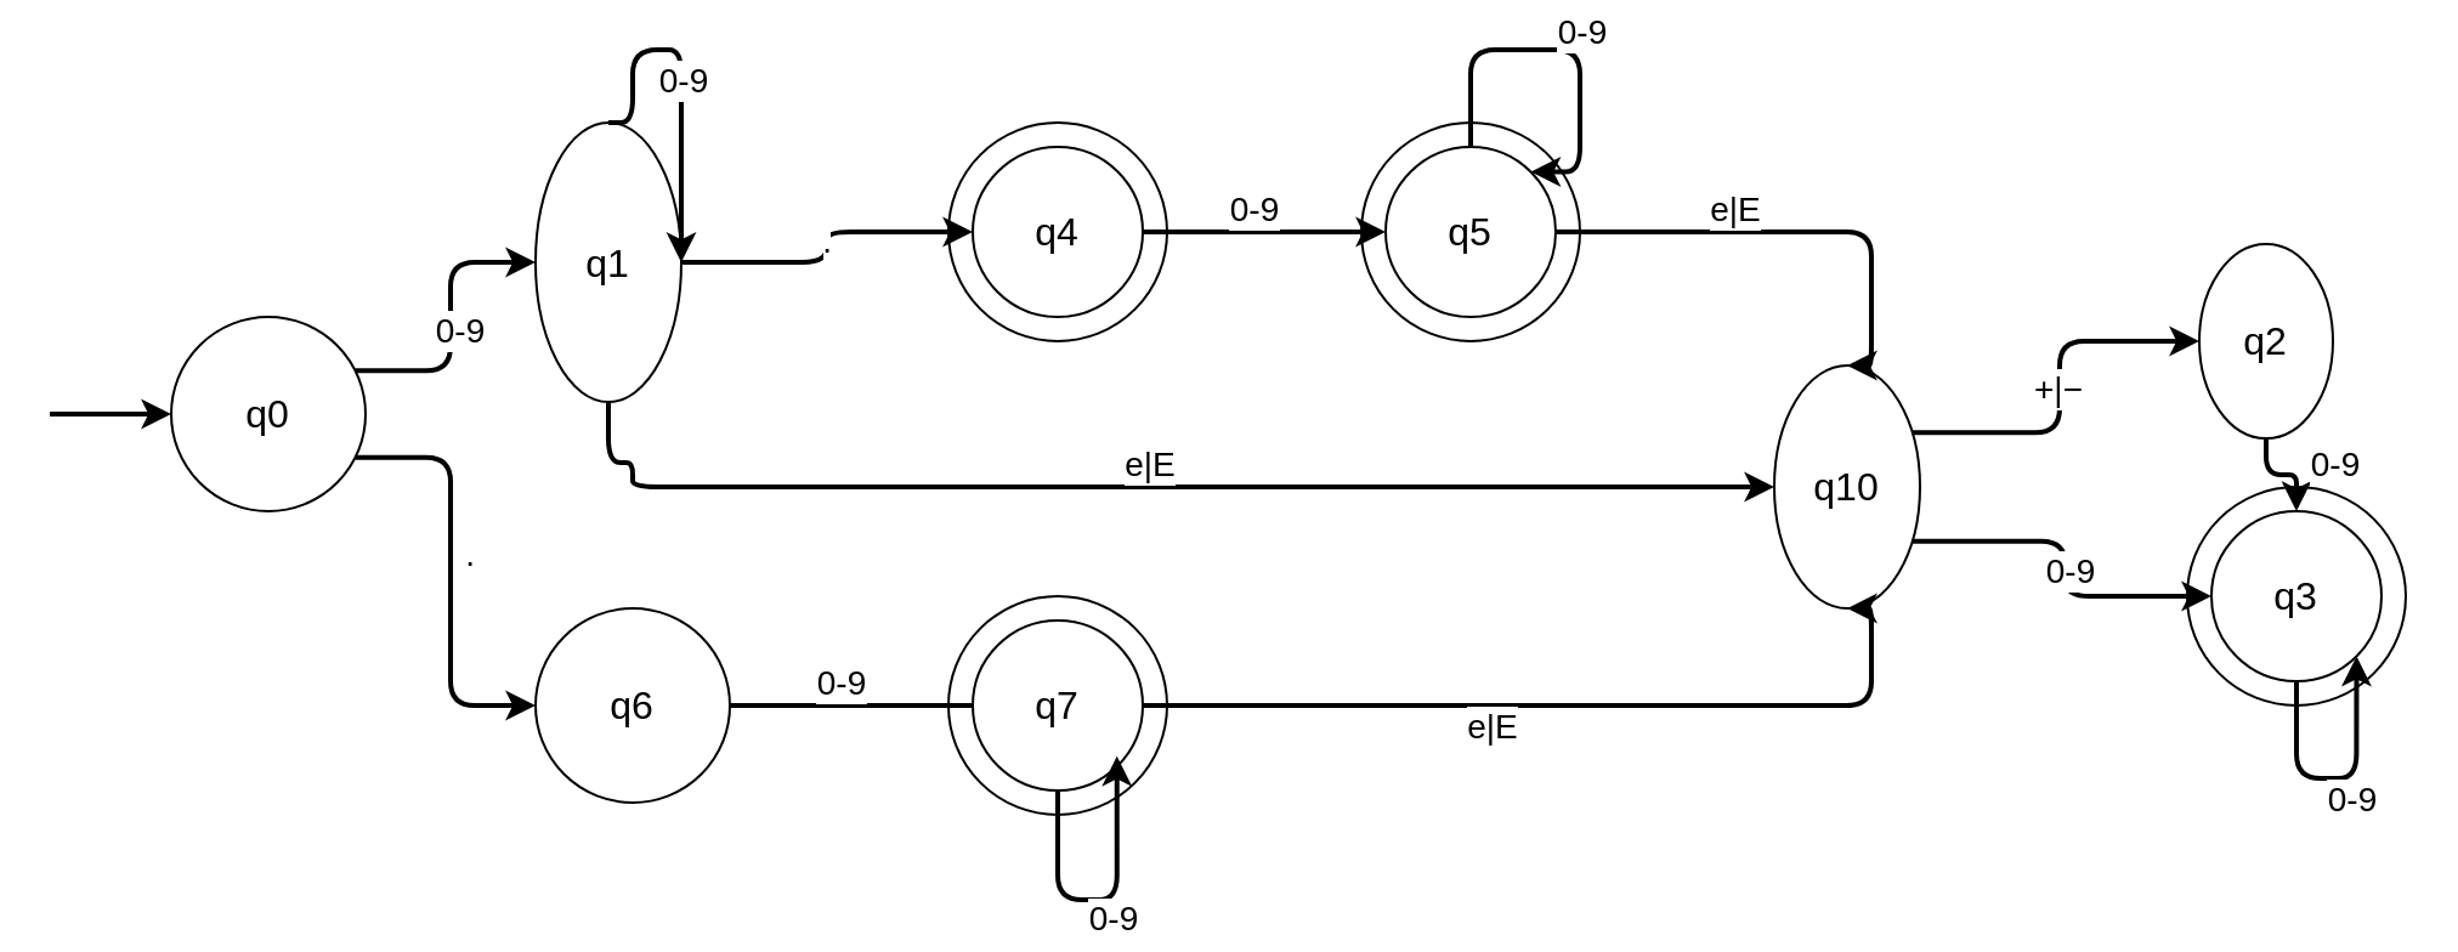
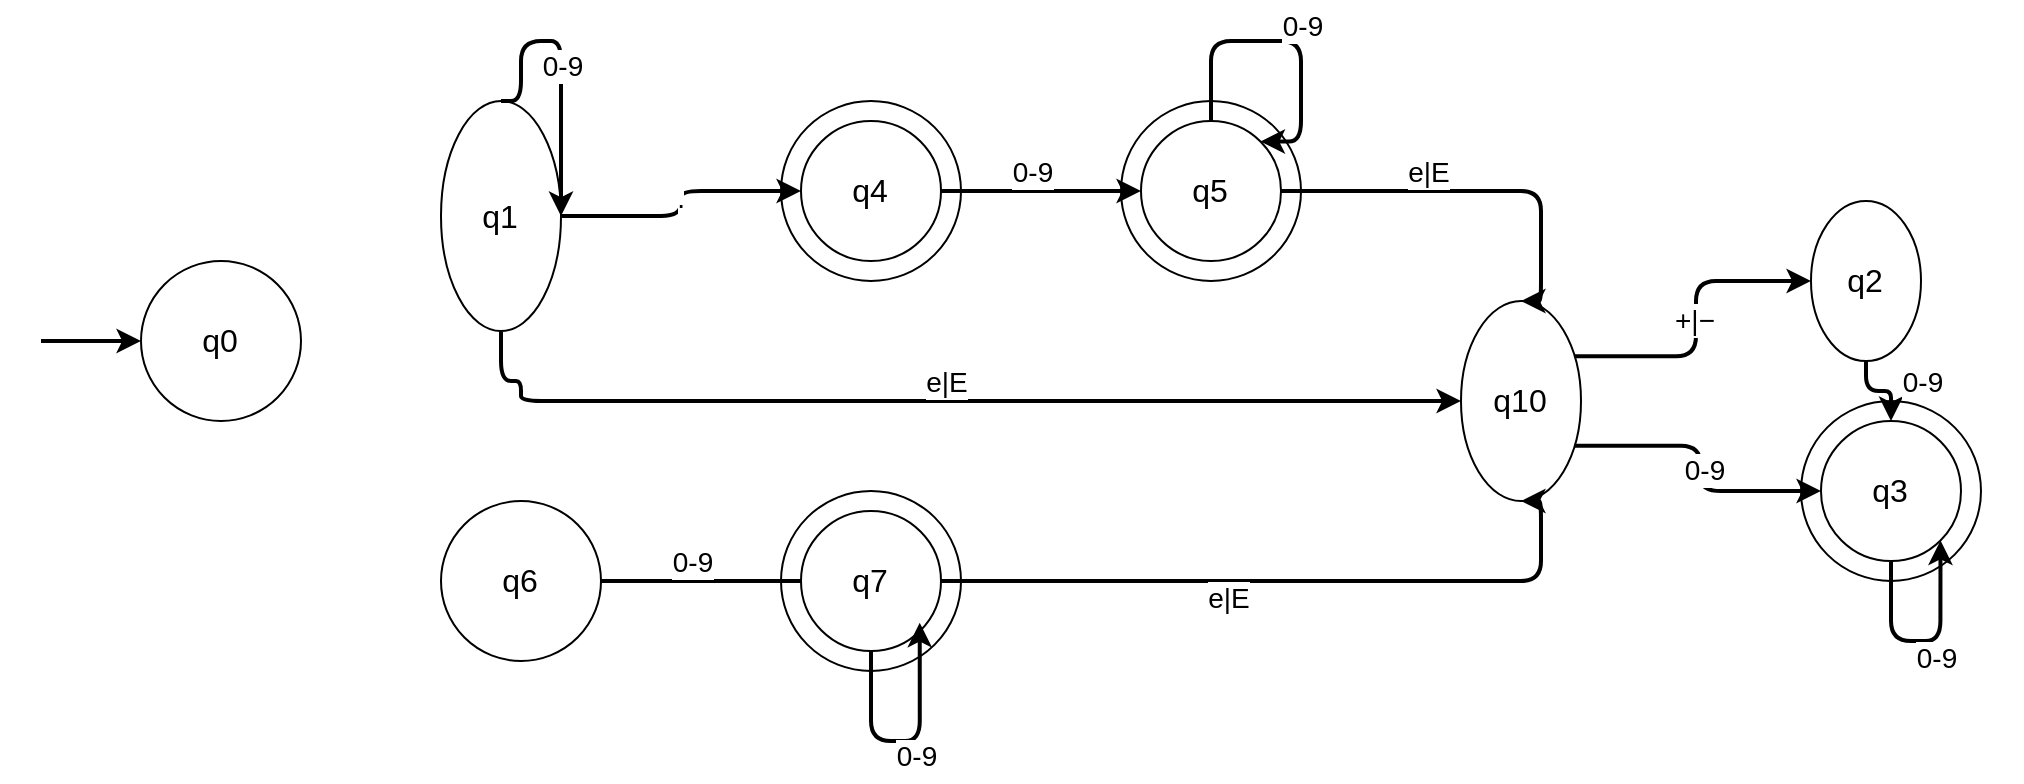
- <mxCell id="5" value="" style="edgeStyle=orthogonalEdgeStyle;html=1;exitX=1;exitY=0.25;exitDx=0;exitDy=0;entryX=0;entryY=0.5;entryDx=0;entryDy=0;strokeWidth=2;" parent="1" source="3" target="4" edge="1"><mxGeometry relative="1" as="geometry" /></mxCell>
- <mxCell id="6" value="0-9" style="edgeLabel;html=1;align=center;verticalAlign=middle;resizable=0;points=[];fontSize=14;" parent="5" vertex="1" connectable="0"><mxGeometry x="-0.2" y="2" relative="1" as="geometry"><mxPoint x="5" y="-8" as="offset" /></mxGeometry></mxCell>
- <mxCell id="20" value="" style="edgeStyle=orthogonalEdgeStyle;html=1;exitX=1;exitY=0.75;exitDx=0;exitDy=0;entryX=0;entryY=0.5;entryDx=0;entryDy=0;strokeWidth=2;" parent="1" source="3" target="19" edge="1"><mxGeometry relative="1" as="geometry" /></mxCell>
- <mxCell id="21" value="." style="edgeLabel;html=1;align=center;verticalAlign=middle;resizable=0;points=[];fontSize=14;" parent="20" vertex="1" connectable="0"><mxGeometry x="-0.2" y="2" relative="1" as="geometry"><mxPoint x="5" y="8" as="offset" /></mxGeometry></mxCell>
